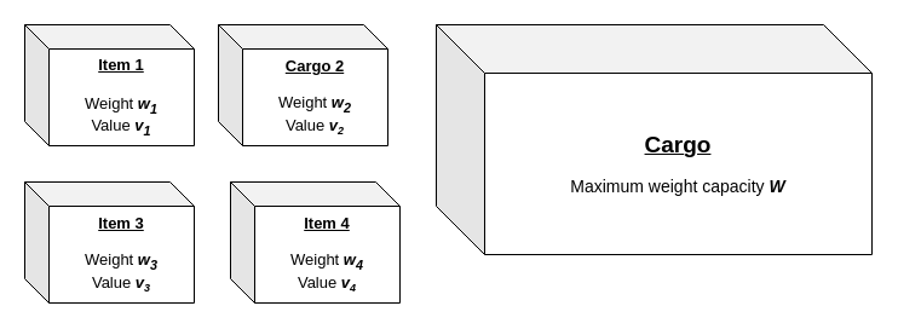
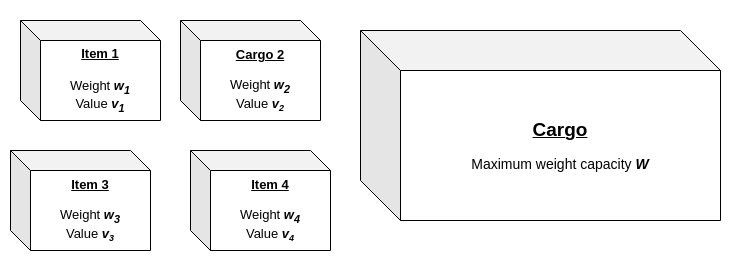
- <mxCell id="2" value="&lt;font&gt;&lt;u style=&quot;font-weight: bold&quot;&gt;&lt;font style=&quot;font-size: 19px&quot;&gt;Cargo&lt;/font&gt;&lt;/u&gt;&lt;br&gt;&lt;br&gt;&lt;span style=&quot;font-size: 14px&quot;&gt;Maximum weight capacity &lt;/span&gt;&lt;i style=&quot;font-size: 14px&quot;&gt;&lt;b&gt;W&lt;/b&gt;&lt;/i&gt;&lt;br&gt;&lt;/font&gt;" style="shape=cube;whiteSpace=wrap;html=1;boundedLbl=1;backgroundOutline=1;darkOpacity=0.05;darkOpacity2=0.1;size=40;" vertex="1" parent="1"><mxGeometry x="360" y="20" width="360" height="190" as="geometry" /></mxCell>
+ <mxCell id="2" value="&lt;font&gt;&lt;u style=&quot;font-weight: bold&quot;&gt;&lt;font style=&quot;font-size: 19px&quot;&gt;Cargo&lt;/font&gt;&lt;/u&gt;&lt;br&gt;&lt;br&gt;&lt;span style=&quot;font-size: 14px&quot;&gt;Maximum weight capacity &lt;/span&gt;&lt;i style=&quot;font-size: 14px&quot;&gt;&lt;b&gt;W&lt;/b&gt;&lt;/i&gt;&lt;br&gt;&lt;/font&gt;" style="shape=cube;whiteSpace=wrap;html=1;boundedLbl=1;backgroundOutline=1;darkOpacity=0.05;darkOpacity2=0.1;size=40;" vertex="1" parent="1"><mxGeometry x="360" y="30" width="360" height="190" as="geometry" /></mxCell>
- <mxCell id="5" value="&lt;font&gt;&lt;u style=&quot;font-size: 13px ; font-weight: bold&quot;&gt;Item 3&lt;/u&gt;&lt;br&gt;&lt;br&gt;&lt;span style=&quot;font-size: 13px&quot;&gt;Weight &lt;/span&gt;&lt;b style=&quot;font-size: 13px&quot;&gt;&lt;i&gt;w&lt;sub&gt;3&lt;/sub&gt;&lt;/i&gt;&lt;/b&gt;&lt;sub style=&quot;font-size: 13px&quot;&gt;&lt;br style=&quot;font-size: 13px&quot;&gt;&lt;/sub&gt;&lt;span style=&quot;font-size: 13px&quot;&gt;Value &lt;/span&gt;&lt;b&gt;&lt;i&gt;&lt;span style=&quot;font-size: 13px&quot;&gt;v&lt;/span&gt;&lt;span style=&quot;font-size: 10.833px&quot;&gt;&lt;sub&gt;3&lt;/sub&gt;&lt;/span&gt;&lt;/i&gt;&lt;/b&gt;&lt;br&gt;&lt;/font&gt;" style="shape=cube;whiteSpace=wrap;html=1;boundedLbl=1;backgroundOutline=1;darkOpacity=0.05;darkOpacity2=0.1;" vertex="1" parent="1"><mxGeometry x="20" y="150" width="140" height="100" as="geometry" /></mxCell>
+ <mxCell id="5" value="&lt;font&gt;&lt;u style=&quot;font-size: 13px ; font-weight: bold&quot;&gt;Item 3&lt;/u&gt;&lt;br&gt;&lt;br&gt;&lt;span style=&quot;font-size: 13px&quot;&gt;Weight &lt;/span&gt;&lt;b style=&quot;font-size: 13px&quot;&gt;&lt;i&gt;w&lt;sub&gt;3&lt;/sub&gt;&lt;/i&gt;&lt;/b&gt;&lt;sub style=&quot;font-size: 13px&quot;&gt;&lt;br style=&quot;font-size: 13px&quot;&gt;&lt;/sub&gt;&lt;span style=&quot;font-size: 13px&quot;&gt;Value &lt;/span&gt;&lt;b&gt;&lt;i&gt;&lt;span style=&quot;font-size: 13px&quot;&gt;v&lt;/span&gt;&lt;span style=&quot;font-size: 10.833px&quot;&gt;&lt;sub&gt;3&lt;/sub&gt;&lt;/span&gt;&lt;/i&gt;&lt;/b&gt;&lt;br&gt;&lt;/font&gt;" style="shape=cube;whiteSpace=wrap;html=1;boundedLbl=1;backgroundOutline=1;darkOpacity=0.05;darkOpacity2=0.1;" vertex="1" parent="1"><mxGeometry x="10" y="150" width="140" height="100" as="geometry" /></mxCell>
